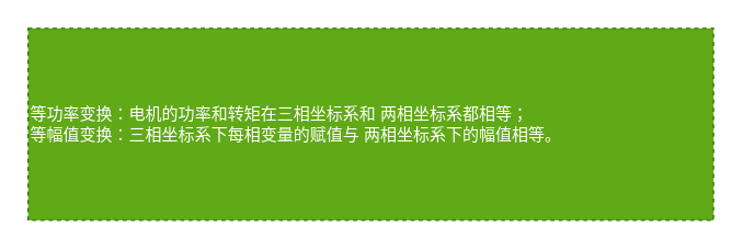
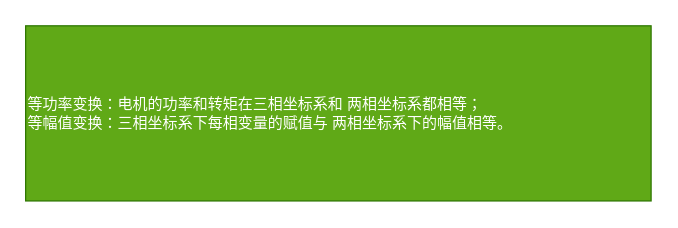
- <mxCell id="2" value="等功率变换：电机的功率和转矩在三相坐标系和 两相坐标系都相等；&lt;br&gt;等幅值变换：三相坐标系下每相变量的赋值与 两相坐标系下的幅值相等。" style="rounded=0;whiteSpace=wrap;html=1;fillColor=#60a917;fontColor=#ffffff;strokeColor=#2D7600;align=left;dashed=1;" vertex="1" parent="1"><mxGeometry x="20" y="20" width="500" height="140" as="geometry" /></mxCell>
+ <mxCell id="2" value="等功率变换：电机的功率和转矩在三相坐标系和 两相坐标系都相等；&lt;br&gt;等幅值变换：三相坐标系下每相变量的赋值与 两相坐标系下的幅值相等。" style="rounded=0;whiteSpace=wrap;html=1;fillColor=#60a917;fontColor=#ffffff;strokeColor=#2D7600;align=left;" vertex="1" parent="1"><mxGeometry x="20" y="20" width="500" height="140" as="geometry" /></mxCell>
